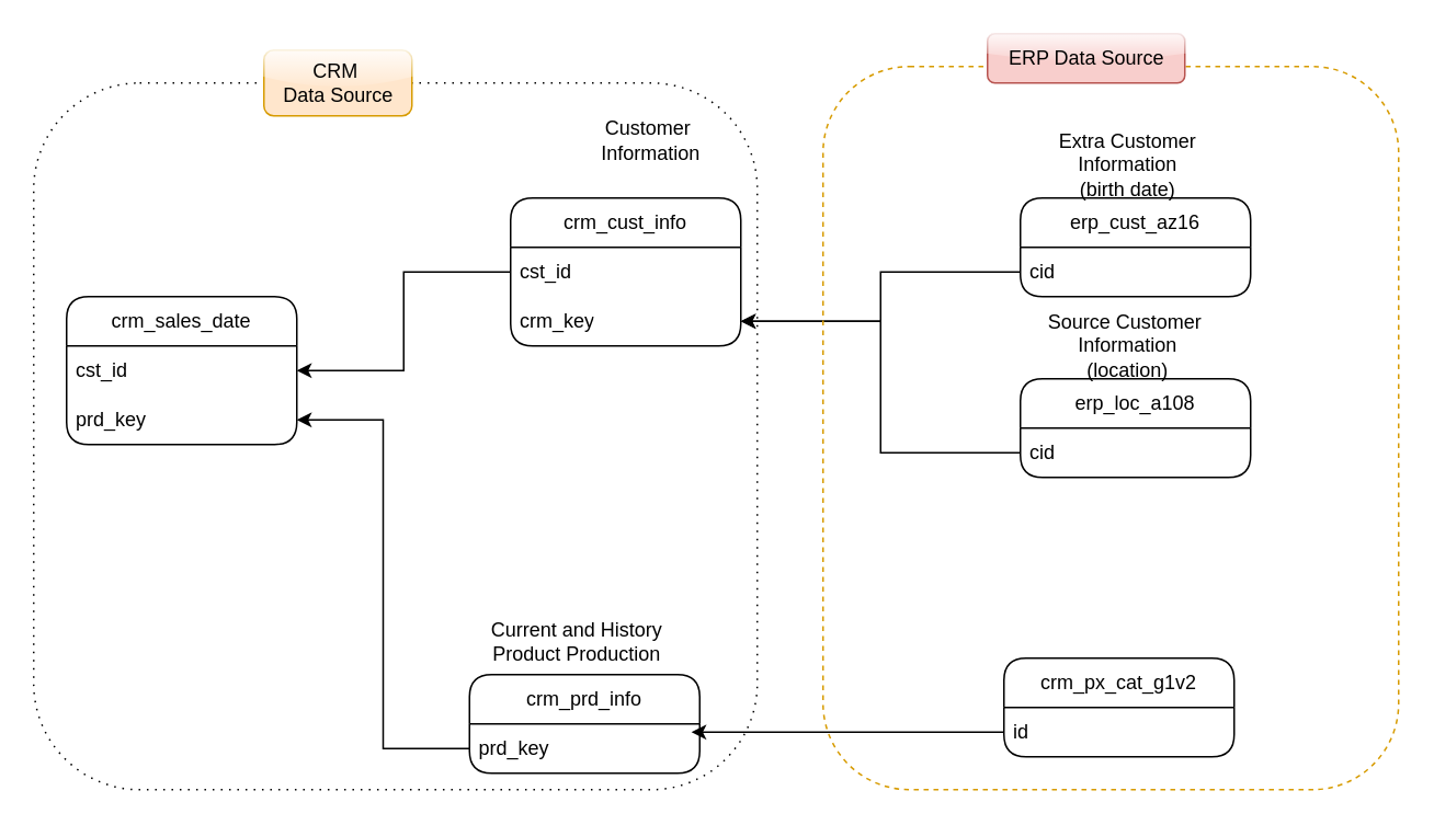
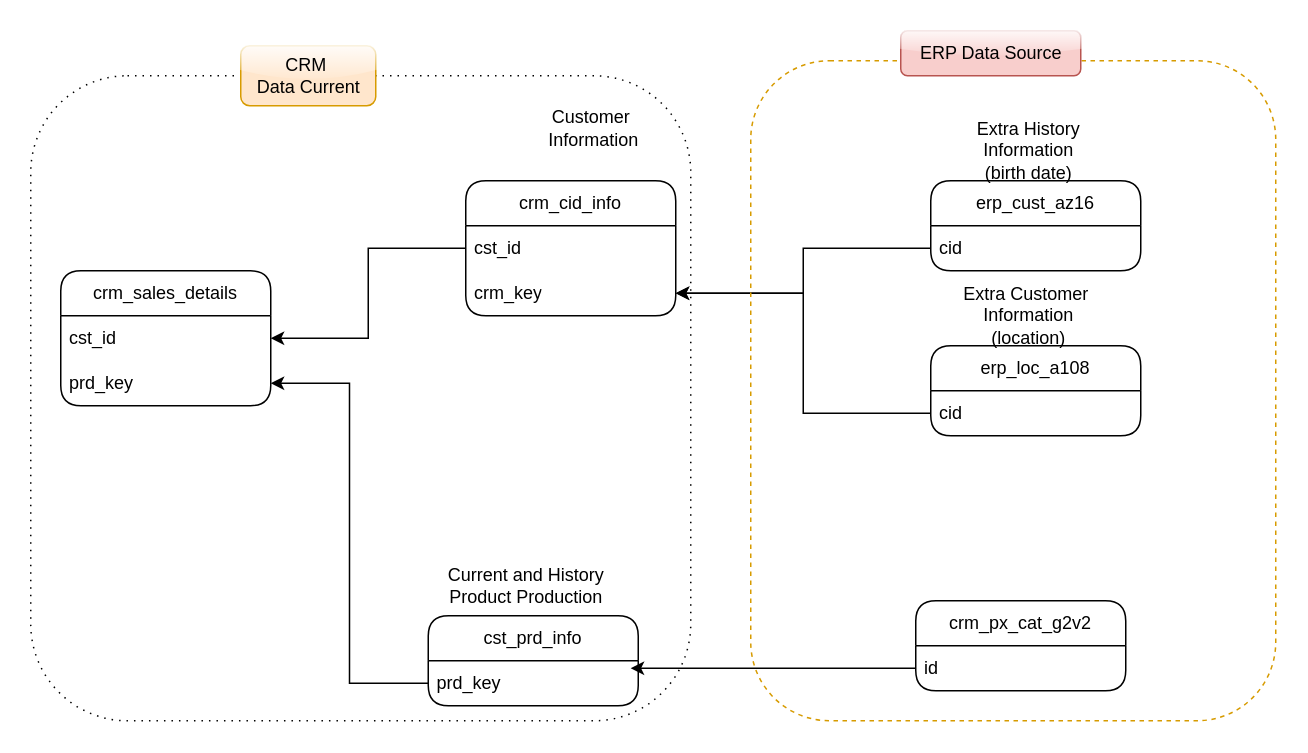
- <mxCell id="26" value="CRM&amp;nbsp;&lt;div&gt;Data Source&lt;/div&gt;" style="text;html=1;align=center;verticalAlign=middle;resizable=0;points=[];autosize=1;strokeColor=#d79b00;fillColor=#ffe6cc;rounded=1;glass=1;" vertex="1" parent="1"><mxGeometry x="160" y="30" width="90" height="40" as="geometry" /></mxCell>
+ <mxCell id="26" value="CRM&amp;nbsp;&lt;div&gt;Data Current&lt;/div&gt;" style="text;html=1;align=center;verticalAlign=middle;resizable=0;points=[];autosize=1;strokeColor=#d79b00;fillColor=#ffe6cc;rounded=1;glass=1;" vertex="1" parent="1"><mxGeometry x="160" y="30" width="90" height="40" as="geometry" /></mxCell>
- <mxCell id="19" value="Extra Customer&lt;div&gt;Information&lt;/div&gt;&lt;div&gt;(birth date)&lt;/div&gt;" style="text;html=1;align=center;verticalAlign=middle;resizable=0;points=[];autosize=1;strokeColor=none;fillColor=none;" vertex="1" parent="1"><mxGeometry x="630" y="70" width="110" height="60" as="geometry" /></mxCell>
+ <mxCell id="19" value="Extra History&lt;div&gt;Information&lt;/div&gt;&lt;div&gt;(birth date)&lt;/div&gt;" style="text;html=1;align=center;verticalAlign=middle;resizable=0;points=[];autosize=1;strokeColor=none;fillColor=none;" vertex="1" parent="1"><mxGeometry x="630" y="70" width="110" height="60" as="geometry" /></mxCell>
- <mxCell id="2" value="crm_cust_info" style="swimlane;fontStyle=0;childLayout=stackLayout;horizontal=1;startSize=30;horizontalStack=0;resizeParent=1;resizeParentMax=0;resizeLast=0;collapsible=1;marginBottom=0;whiteSpace=wrap;html=1;rounded=1;" vertex="1" parent="1"><mxGeometry x="310" y="120" width="140" height="90" as="geometry" /></mxCell>
+ <mxCell id="2" value="crm_cid_info" style="swimlane;fontStyle=0;childLayout=stackLayout;horizontal=1;startSize=30;horizontalStack=0;resizeParent=1;resizeParentMax=0;resizeLast=0;collapsible=1;marginBottom=0;whiteSpace=wrap;html=1;rounded=1;" vertex="1" parent="1"><mxGeometry x="310" y="120" width="140" height="90" as="geometry" /></mxCell>
- <mxCell id="9" value="crm_sales_date" style="swimlane;fontStyle=0;childLayout=stackLayout;horizontal=1;startSize=30;horizontalStack=0;resizeParent=1;resizeParentMax=0;resizeLast=0;collapsible=1;marginBottom=0;whiteSpace=wrap;html=1;rounded=1;" vertex="1" parent="1"><mxGeometry x="40" y="180" width="140" height="90" as="geometry" /></mxCell>
+ <mxCell id="9" value="crm_sales_details" style="swimlane;fontStyle=0;childLayout=stackLayout;horizontal=1;startSize=30;horizontalStack=0;resizeParent=1;resizeParentMax=0;resizeLast=0;collapsible=1;marginBottom=0;whiteSpace=wrap;html=1;rounded=1;" vertex="1" parent="1"><mxGeometry x="40" y="180" width="140" height="90" as="geometry" /></mxCell>
- <mxCell id="20" value="Source Customer&amp;nbsp;&lt;div&gt;Information&lt;/div&gt;&lt;div&gt;(location)&lt;/div&gt;" style="text;html=1;align=center;verticalAlign=middle;resizable=0;points=[];autosize=1;strokeColor=none;fillColor=none;" vertex="1" parent="1"><mxGeometry x="630" y="180" width="110" height="60" as="geometry" /></mxCell>
+ <mxCell id="20" value="Extra Customer&amp;nbsp;&lt;div&gt;Information&lt;/div&gt;&lt;div&gt;(location)&lt;/div&gt;" style="text;html=1;align=center;verticalAlign=middle;resizable=0;points=[];autosize=1;strokeColor=none;fillColor=none;" vertex="1" parent="1"><mxGeometry x="630" y="180" width="110" height="60" as="geometry" /></mxCell>
- <mxCell id="22" value="crm_px_cat_g1v2" style="swimlane;fontStyle=0;childLayout=stackLayout;horizontal=1;startSize=30;horizontalStack=0;resizeParent=1;resizeParentMax=0;resizeLast=0;collapsible=1;marginBottom=0;whiteSpace=wrap;html=1;rounded=1;" vertex="1" parent="1"><mxGeometry x="610" y="400" width="140" height="60" as="geometry" /></mxCell>
+ <mxCell id="22" value="crm_px_cat_g2v2" style="swimlane;fontStyle=0;childLayout=stackLayout;horizontal=1;startSize=30;horizontalStack=0;resizeParent=1;resizeParentMax=0;resizeLast=0;collapsible=1;marginBottom=0;whiteSpace=wrap;html=1;rounded=1;" vertex="1" parent="1"><mxGeometry x="610" y="400" width="140" height="60" as="geometry" /></mxCell>
- <mxCell id="5" value="crm_prd_info" style="swimlane;fontStyle=0;childLayout=stackLayout;horizontal=1;startSize=30;horizontalStack=0;resizeParent=1;resizeParentMax=0;resizeLast=0;collapsible=1;marginBottom=0;whiteSpace=wrap;html=1;rounded=1;" vertex="1" parent="1"><mxGeometry x="285" y="410" width="140" height="60" as="geometry" /></mxCell>
+ <mxCell id="5" value="cst_prd_info" style="swimlane;fontStyle=0;childLayout=stackLayout;horizontal=1;startSize=30;horizontalStack=0;resizeParent=1;resizeParentMax=0;resizeLast=0;collapsible=1;marginBottom=0;whiteSpace=wrap;html=1;rounded=1;" vertex="1" parent="1"><mxGeometry x="285" y="410" width="140" height="60" as="geometry" /></mxCell>
